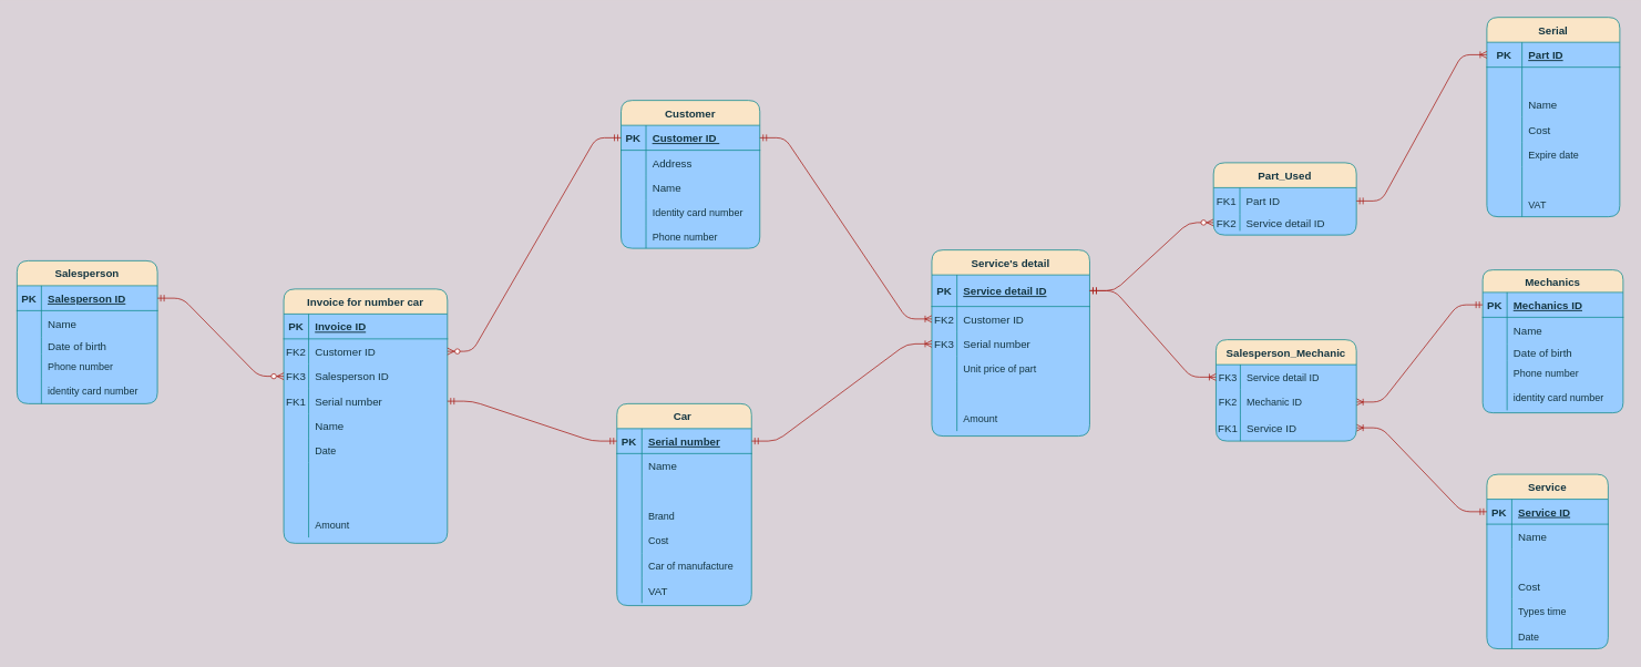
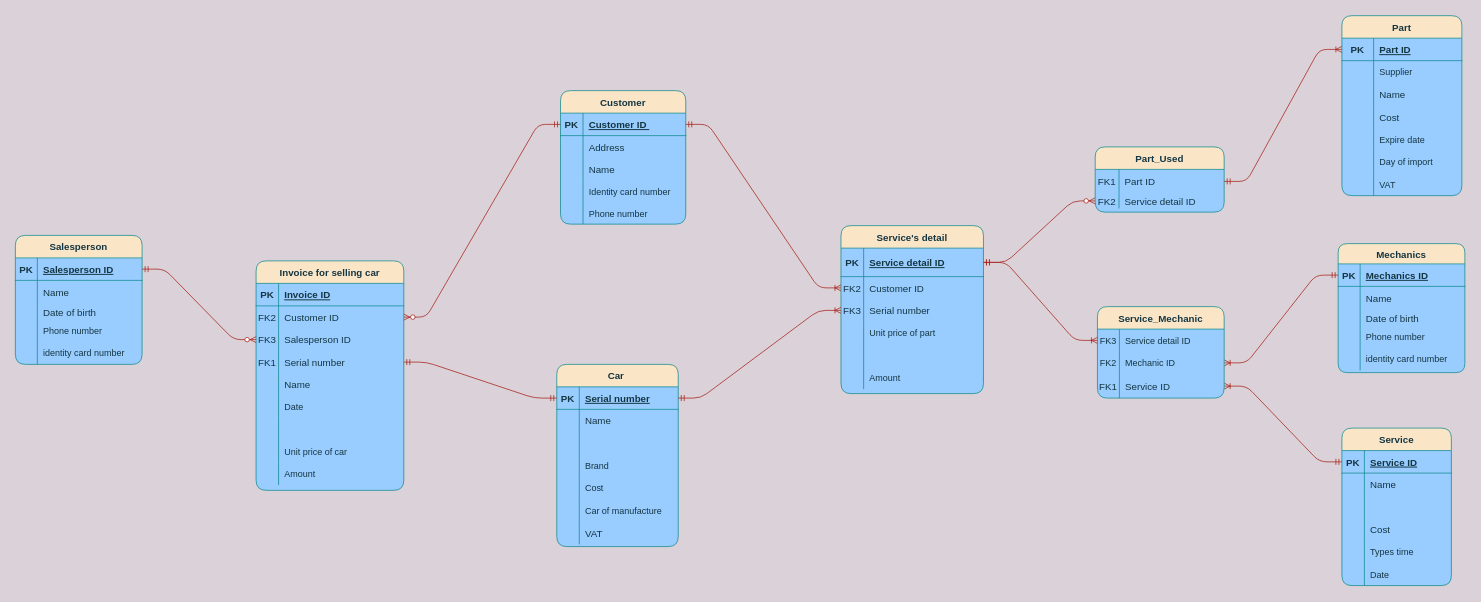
- <mxCell id="118" value="Serial" style="shape=table;startSize=30;container=1;collapsible=1;childLayout=tableLayout;fixedRows=1;rowLines=0;fontStyle=1;align=center;resizeLast=1;sketch=0;swimlaneFillColor=#99CCFF;fontSize=13;rounded=1;fillColor=#FAE5C7;strokeColor=#0F8B8D;fontColor=#143642;" parent="1" vertex="1"><mxGeometry x="1789" y="20" width="160" height="240" as="geometry"><mxRectangle x="1216" y="-942" width="52" height="30" as="alternateBounds" /></mxGeometry></mxCell>
+ <mxCell id="118" value="Part" style="shape=table;startSize=30;container=1;collapsible=1;childLayout=tableLayout;fixedRows=1;rowLines=0;fontStyle=1;align=center;resizeLast=1;sketch=0;swimlaneFillColor=#99CCFF;fontSize=13;rounded=1;fillColor=#FAE5C7;strokeColor=#0F8B8D;fontColor=#143642;" parent="1" vertex="1"><mxGeometry x="1789" y="20" width="160" height="240" as="geometry"><mxRectangle x="1216" y="-942" width="52" height="30" as="alternateBounds" /></mxGeometry></mxCell>
+ <mxCell id="124" value="Supplier" style="shape=partialRectangle;connectable=0;fillColor=none;top=0;left=0;bottom=0;right=0;align=left;spacingLeft=6;overflow=hidden;strokeColor=#0F8B8D;fontColor=#143642;" parent="122" vertex="1"><mxGeometry x="42.307" width="117.693" height="30" as="geometry" /></mxCell>
+ <mxCell id="136" value="Day of import" style="shape=partialRectangle;connectable=0;fillColor=none;top=0;left=0;bottom=0;right=0;align=left;spacingLeft=6;overflow=hidden;strokeColor=#0F8B8D;fontColor=#143642;" parent="134" vertex="1"><mxGeometry x="42.307" width="117.693" height="30" as="geometry" /></mxCell>
- <mxCell id="55" value="Invoice for number car" style="shape=table;startSize=30;container=1;collapsible=1;childLayout=tableLayout;fixedRows=1;rowLines=0;fontStyle=1;align=center;resizeLast=1;shadow=0;swimlaneFillColor=#99CCFF;fontSize=13;rounded=1;fillColor=#FAE5C7;strokeColor=#0F8B8D;fontColor=#143642;" parent="1" vertex="1"><mxGeometry x="341" y="347" width="197" height="306" as="geometry"><mxRectangle x="1195.5" y="-1171" width="80" height="30" as="alternateBounds" /></mxGeometry></mxCell>
+ <mxCell id="55" value="Invoice for selling car" style="shape=table;startSize=30;container=1;collapsible=1;childLayout=tableLayout;fixedRows=1;rowLines=0;fontStyle=1;align=center;resizeLast=1;shadow=0;swimlaneFillColor=#99CCFF;fontSize=13;rounded=1;fillColor=#FAE5C7;strokeColor=#0F8B8D;fontColor=#143642;" parent="1" vertex="1"><mxGeometry x="341" y="347" width="197" height="306" as="geometry"><mxRectangle x="1195.5" y="-1171" width="80" height="30" as="alternateBounds" /></mxGeometry></mxCell>
- <mxCell id="171" value="Salesperson_Mechanic" style="shape=table;startSize=30;container=1;collapsible=1;childLayout=tableLayout;fixedRows=1;rowLines=0;fontStyle=1;align=center;resizeLast=1;swimlaneFillColor=#99CCFF;fontSize=13;rounded=1;fillColor=#FAE5C7;strokeColor=#0F8B8D;fontColor=#143642;" parent="1" vertex="1"><mxGeometry x="1463" y="408" width="169" height="122" as="geometry"><mxRectangle x="1188.5" y="-1386" width="104" height="30" as="alternateBounds" /></mxGeometry></mxCell>
+ <mxCell id="171" value="Service_Mechanic" style="shape=table;startSize=30;container=1;collapsible=1;childLayout=tableLayout;fixedRows=1;rowLines=0;fontStyle=1;align=center;resizeLast=1;swimlaneFillColor=#99CCFF;fontSize=13;rounded=1;fillColor=#FAE5C7;strokeColor=#0F8B8D;fontColor=#143642;" parent="1" vertex="1"><mxGeometry x="1463" y="408" width="169" height="122" as="geometry"><mxRectangle x="1188.5" y="-1386" width="104" height="30" as="alternateBounds" /></mxGeometry></mxCell>
+ <mxCell id="78" value="Unit price of car" style="shape=partialRectangle;connectable=0;fillColor=none;top=0;left=0;bottom=0;right=0;align=left;spacingLeft=6;overflow=hidden;strokeColor=#0F8B8D;fontColor=#143642;" parent="76" vertex="1"><mxGeometry x="30" width="167" height="30" as="geometry" /></mxCell>
